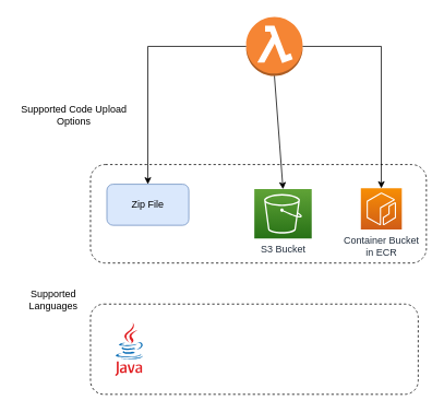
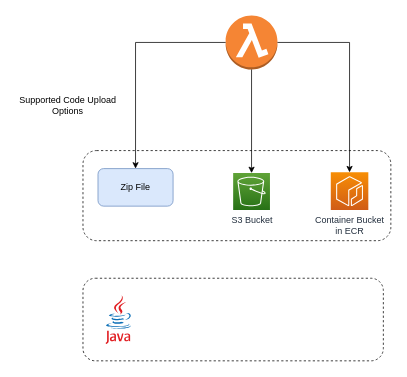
- <mxCell id="5" value="S3 Bucket" style="sketch=0;points=[[0,0,0],[0.25,0,0],[0.5,0,0],[0.75,0,0],[1,0,0],[0,1,0],[0.25,1,0],[0.5,1,0],[0.75,1,0],[1,1,0],[0,0.25,0],[0,0.5,0],[0,0.75,0],[1,0.25,0],[1,0.5,0],[1,0.75,0]];outlineConnect=0;fontColor=#232F3E;gradientColor=#60A337;gradientDirection=north;fillColor=#277116;strokeColor=#ffffff;dashed=0;verticalLabelPosition=bottom;verticalAlign=top;align=center;html=1;fontSize=12;fontStyle=0;aspect=fixed;shape=mxgraph.aws4.resourceIcon;resIcon=mxgraph.aws4.s3;" vertex="1" parent="1"><mxGeometry x="310" y="230" width="70" height="60" as="geometry" /></mxCell>
+ <mxCell id="5" value="S3 Bucket" style="sketch=0;points=[[0,0,0],[0.25,0,0],[0.5,0,0],[0.75,0,0],[1,0,0],[0,1,0],[0.25,1,0],[0.5,1,0],[0.75,1,0],[1,1,0],[0,0.25,0],[0,0.5,0],[0,0.75,0],[1,0.25,0],[1,0.5,0],[1,0.75,0]];outlineConnect=0;fontColor=#232F3E;gradientColor=#60A337;gradientDirection=north;fillColor=#277116;strokeColor=#ffffff;dashed=0;verticalLabelPosition=bottom;verticalAlign=top;align=center;html=1;fontSize=12;fontStyle=0;aspect=fixed;shape=mxgraph.aws4.resourceIcon;resIcon=mxgraph.aws4.s3;" vertex="1" parent="1"><mxGeometry x="310" y="230" width="49" height="49" as="geometry" /></mxCell>
- <mxCell id="13" value="Supported Languages" style="text;html=1;strokeColor=none;fillColor=none;align=center;verticalAlign=middle;whiteSpace=wrap;rounded=0;dashed=1;" vertex="1" parent="1"><mxGeometry x="20" y="350" width="90" height="30" as="geometry" /></mxCell>
